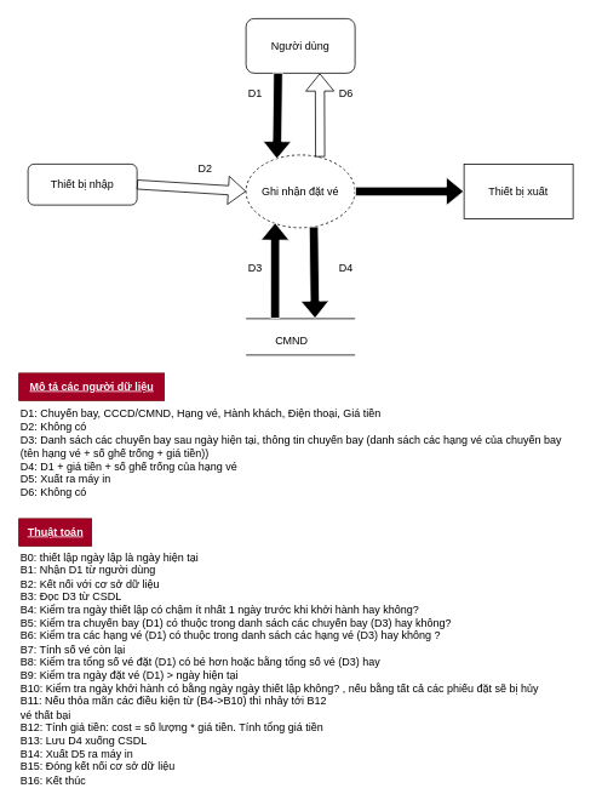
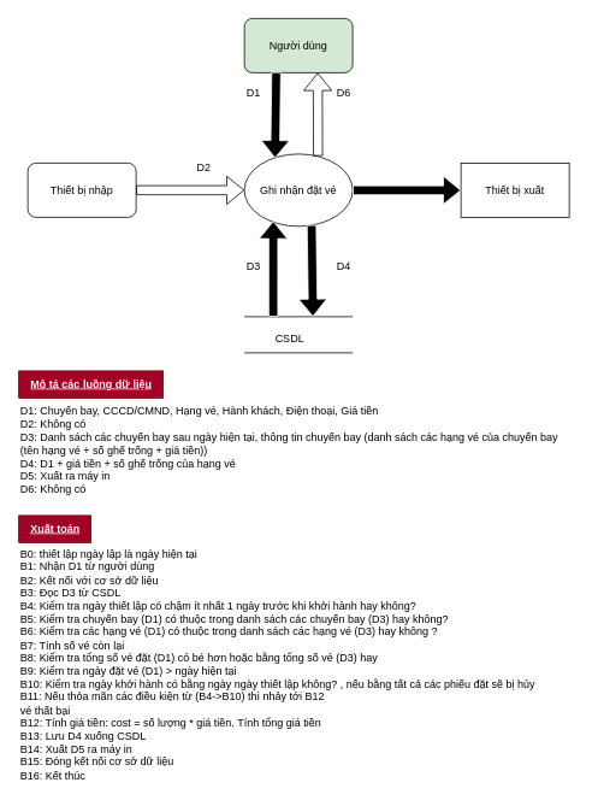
- <mxCell id="3" value="Người dùng" style="rounded=1;whiteSpace=wrap;html=1;" parent="1" vertex="1"><mxGeometry x="270" y="20" width="120" height="60" as="geometry" /></mxCell>
+ <mxCell id="3" value="Người dùng" style="rounded=1;whiteSpace=wrap;html=1;fillColor=#d5e8d4;" parent="1" vertex="1"><mxGeometry x="270" y="20" width="120" height="60" as="geometry" /></mxCell>
- <mxCell id="4" value="Thiết bị nhập" style="rounded=1;whiteSpace=wrap;html=1;" parent="1" vertex="1"><mxGeometry x="30" y="180" width="120" height="45" as="geometry" /></mxCell>
+ <mxCell id="4" value="Thiết bị nhập" style="rounded=1;whiteSpace=wrap;html=1;" parent="1" vertex="1"><mxGeometry x="30" y="180" width="120" height="60" as="geometry" /></mxCell>
- <mxCell id="2" value="Ghi nhận đặt vé" style="ellipse;whiteSpace=wrap;html=1;dashed=1;" parent="1" vertex="1"><mxGeometry x="270" y="170" width="120" height="80" as="geometry" /></mxCell>
+ <mxCell id="2" value="Ghi nhận đặt vé" style="ellipse;whiteSpace=wrap;html=1;" parent="1" vertex="1"><mxGeometry x="270" y="170" width="120" height="80" as="geometry" /></mxCell>
- <mxCell id="17" value="CMND" style="text;html=1;align=center;verticalAlign=middle;resizable=0;points=[];autosize=1;strokeColor=none;fillColor=none;" parent="1" vertex="1"><mxGeometry x="290" y="360" width="60" height="30" as="geometry" /></mxCell>
+ <mxCell id="17" value="CSDL" style="text;html=1;align=center;verticalAlign=middle;resizable=0;points=[];autosize=1;strokeColor=none;fillColor=none;" parent="1" vertex="1"><mxGeometry x="290" y="360" width="60" height="30" as="geometry" /></mxCell>
- <mxCell id="19" value="&lt;b&gt;&lt;u&gt;Mô tả các người dữ liệu&lt;/u&gt;&lt;/b&gt;" style="text;html=1;align=center;verticalAlign=middle;resizable=0;points=[];autosize=1;strokeColor=#6F0000;fillColor=#a20025;fontColor=#ffffff;" parent="1" vertex="1"><mxGeometry x="20" y="410" width="160" height="30" as="geometry" /></mxCell>
+ <mxCell id="19" value="&lt;b&gt;&lt;u&gt;Mô tả các luồng dữ liệu&lt;/u&gt;&lt;/b&gt;" style="text;html=1;align=center;verticalAlign=middle;resizable=0;points=[];autosize=1;strokeColor=#6F0000;fillColor=#a20025;fontColor=#ffffff;" parent="1" vertex="1"><mxGeometry x="20" y="410" width="160" height="30" as="geometry" /></mxCell>
- <mxCell id="20" value="&lt;b&gt;&lt;u&gt;Thuật toán&lt;/u&gt;&lt;/b&gt;" style="text;html=1;align=center;verticalAlign=middle;resizable=0;points=[];autosize=1;strokeColor=#6F0000;fillColor=#a20025;fontColor=#ffffff;" parent="1" vertex="1"><mxGeometry x="20" y="570" width="80" height="30" as="geometry" /></mxCell>
+ <mxCell id="20" value="&lt;b&gt;&lt;u&gt;Xuất toán&lt;/u&gt;&lt;/b&gt;" style="text;html=1;align=center;verticalAlign=middle;resizable=0;points=[];autosize=1;strokeColor=#6F0000;fillColor=#a20025;fontColor=#ffffff;" parent="1" vertex="1"><mxGeometry x="20" y="570" width="80" height="30" as="geometry" /></mxCell>
